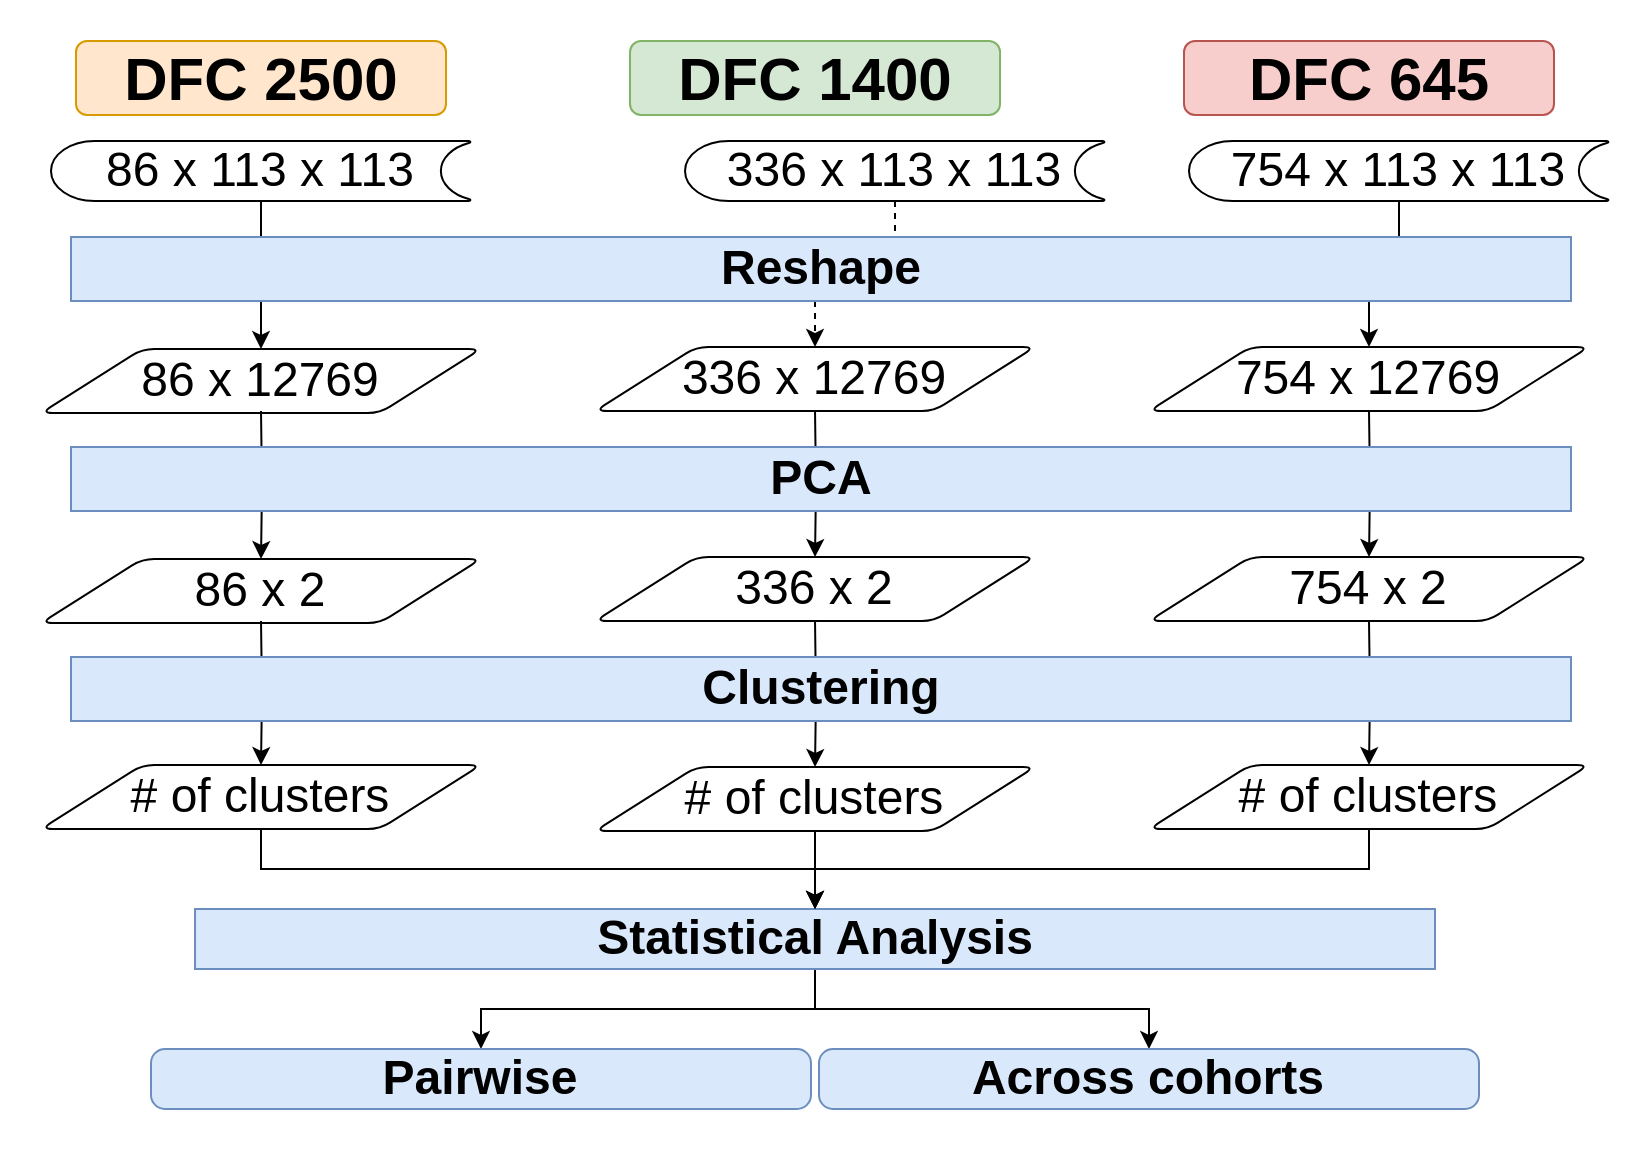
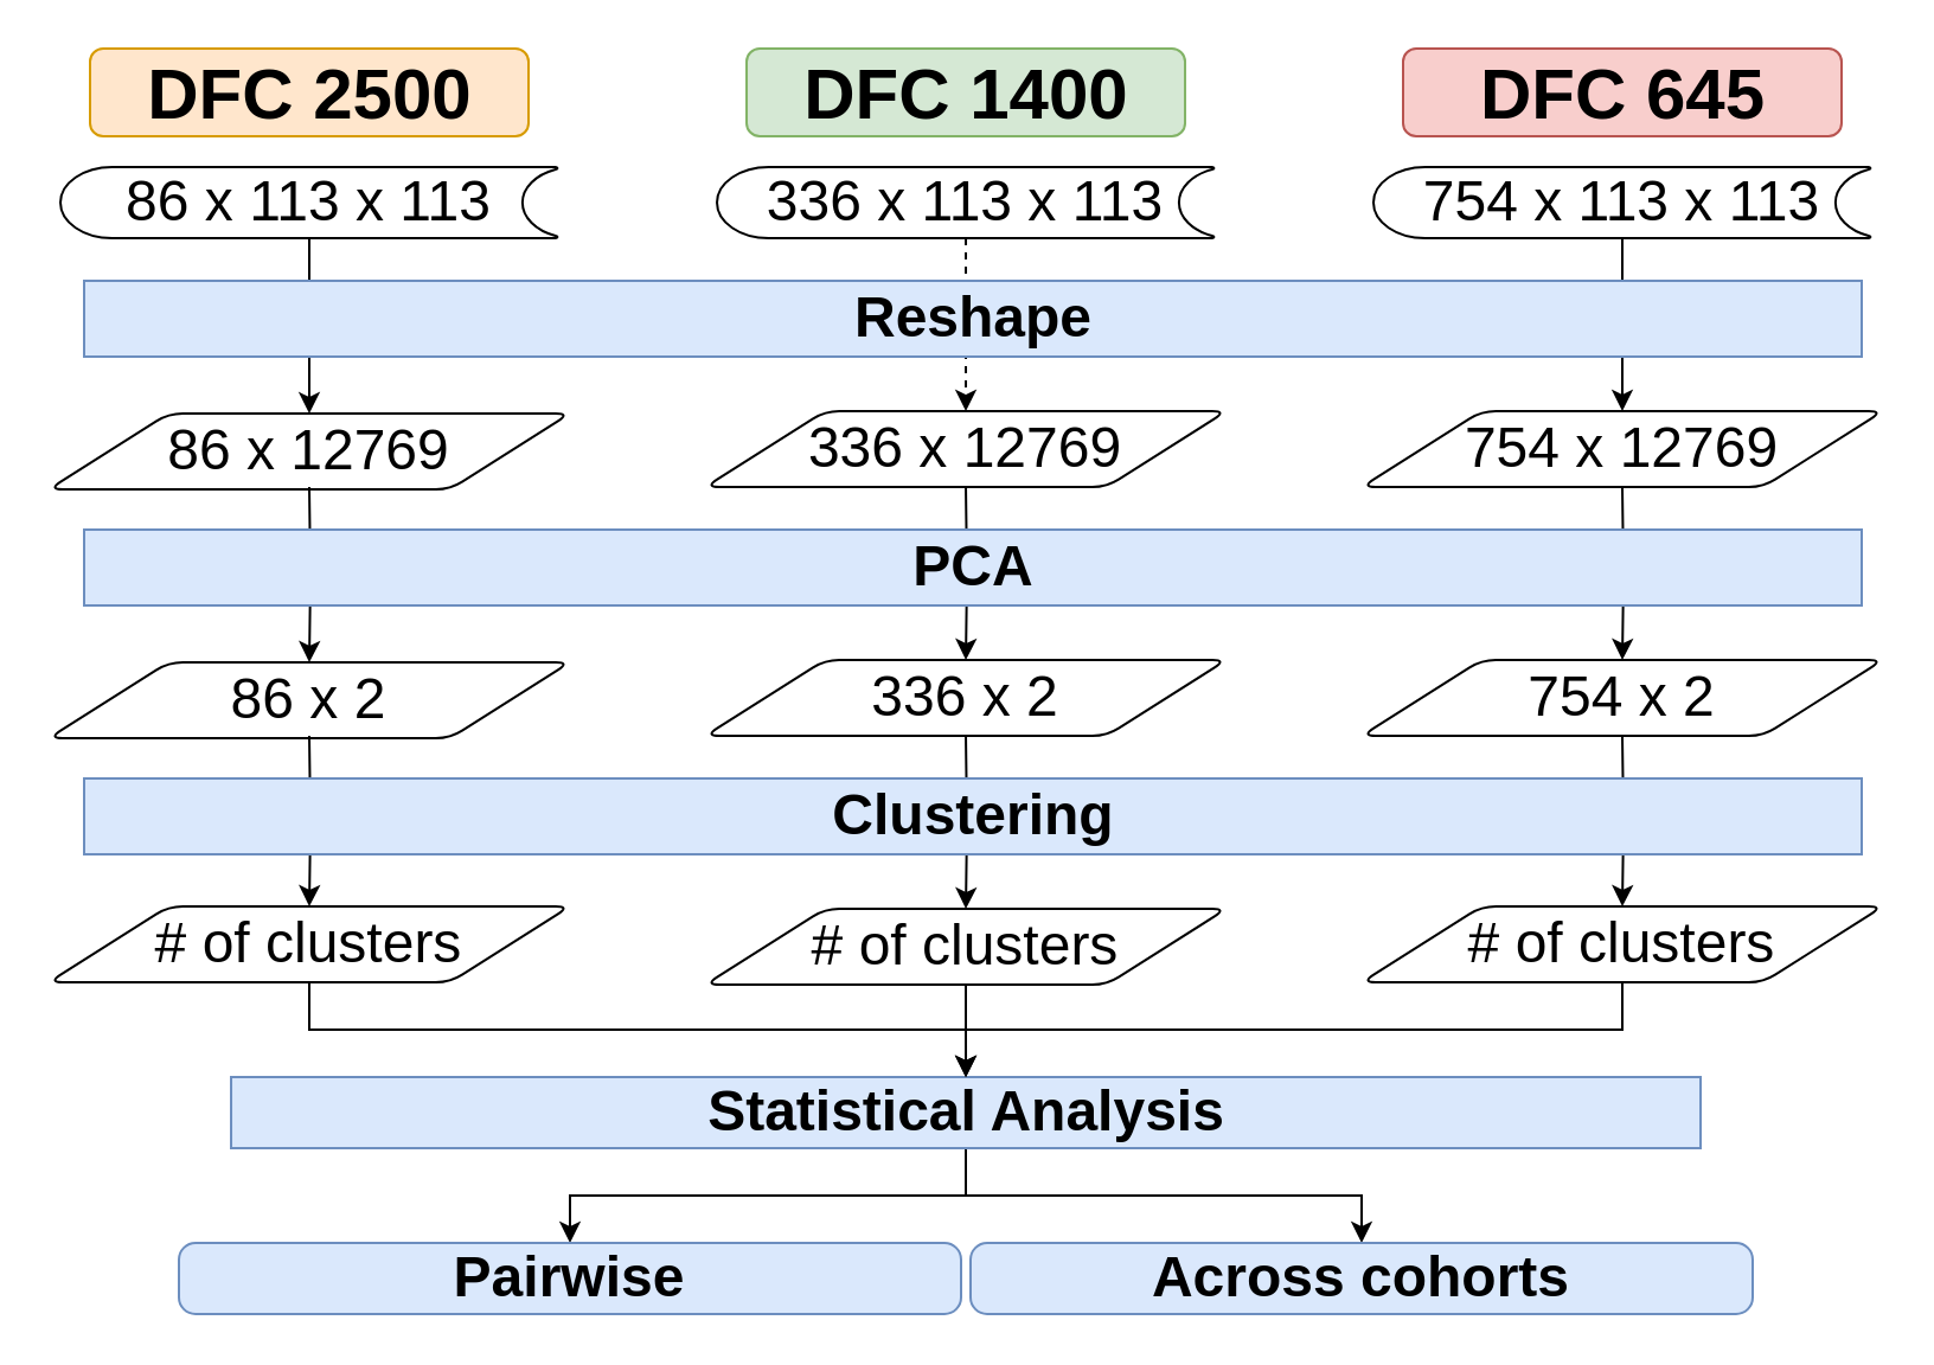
- <mxCell id="10" value="&lt;font style=&quot;font-size: 24px&quot;&gt;336 x 113 x 113&lt;/font&gt;" style="strokeWidth=1;html=1;shape=mxgraph.flowchart.stored_data;whiteSpace=wrap;" vertex="1" parent="1"><mxGeometry x="342.01" y="70" width="210" height="30" as="geometry" /></mxCell>
+ <mxCell id="10" value="&lt;font style=&quot;font-size: 24px&quot;&gt;336 x 113 x 113&lt;/font&gt;" style="strokeWidth=1;html=1;shape=mxgraph.flowchart.stored_data;whiteSpace=wrap;" vertex="1" parent="1"><mxGeometry x="302.01" y="70" width="210" height="30" as="geometry" /></mxCell>
- <mxCell id="12" value="&lt;font style=&quot;font-size: 24px&quot;&gt;754 x 113 x 113&lt;/font&gt;" style="strokeWidth=1;html=1;shape=mxgraph.flowchart.stored_data;whiteSpace=wrap;" vertex="1" parent="1"><mxGeometry x="594" y="70" width="210" height="30" as="geometry" /></mxCell>
+ <mxCell id="12" value="&lt;font style=&quot;font-size: 24px&quot;&gt;754 x 113 x 113&lt;/font&gt;" style="strokeWidth=1;html=1;shape=mxgraph.flowchart.stored_data;whiteSpace=wrap;" vertex="1" parent="1"><mxGeometry x="579" y="70" width="210" height="30" as="geometry" /></mxCell>
